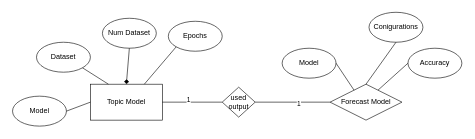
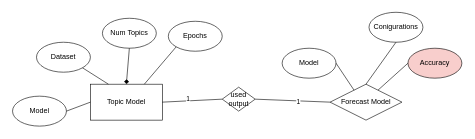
- <mxCell id="4" value="Num Dataset" style="ellipse;whiteSpace=wrap;html=1;" vertex="1" parent="1"><mxGeometry x="170" y="30" width="90" height="50" as="geometry" /></mxCell>
+ <mxCell id="4" value="Num Topics" style="ellipse;whiteSpace=wrap;html=1;" vertex="1" parent="1"><mxGeometry x="170" y="30" width="90" height="50" as="geometry" /></mxCell>
- <mxCell id="19" value="Accuracy" style="ellipse;whiteSpace=wrap;html=1;" vertex="1" parent="1"><mxGeometry x="680" y="80" width="90" height="50" as="geometry" /></mxCell>
+ <mxCell id="19" value="Accuracy" style="ellipse;whiteSpace=wrap;html=1;fillColor=#f8cecc;" vertex="1" parent="1"><mxGeometry x="680" y="80" width="90" height="50" as="geometry" /></mxCell>
- <mxCell id="11" value="used output" style="rhombus;whiteSpace=wrap;html=1;" vertex="1" parent="1"><mxGeometry x="370" y="145" width="55" height="50" as="geometry" /></mxCell>
+ <mxCell id="11" value="used output" style="rhombus;whiteSpace=wrap;html=1;" vertex="1" parent="1"><mxGeometry x="370" y="145" width="55" height="40" as="geometry" /></mxCell>
